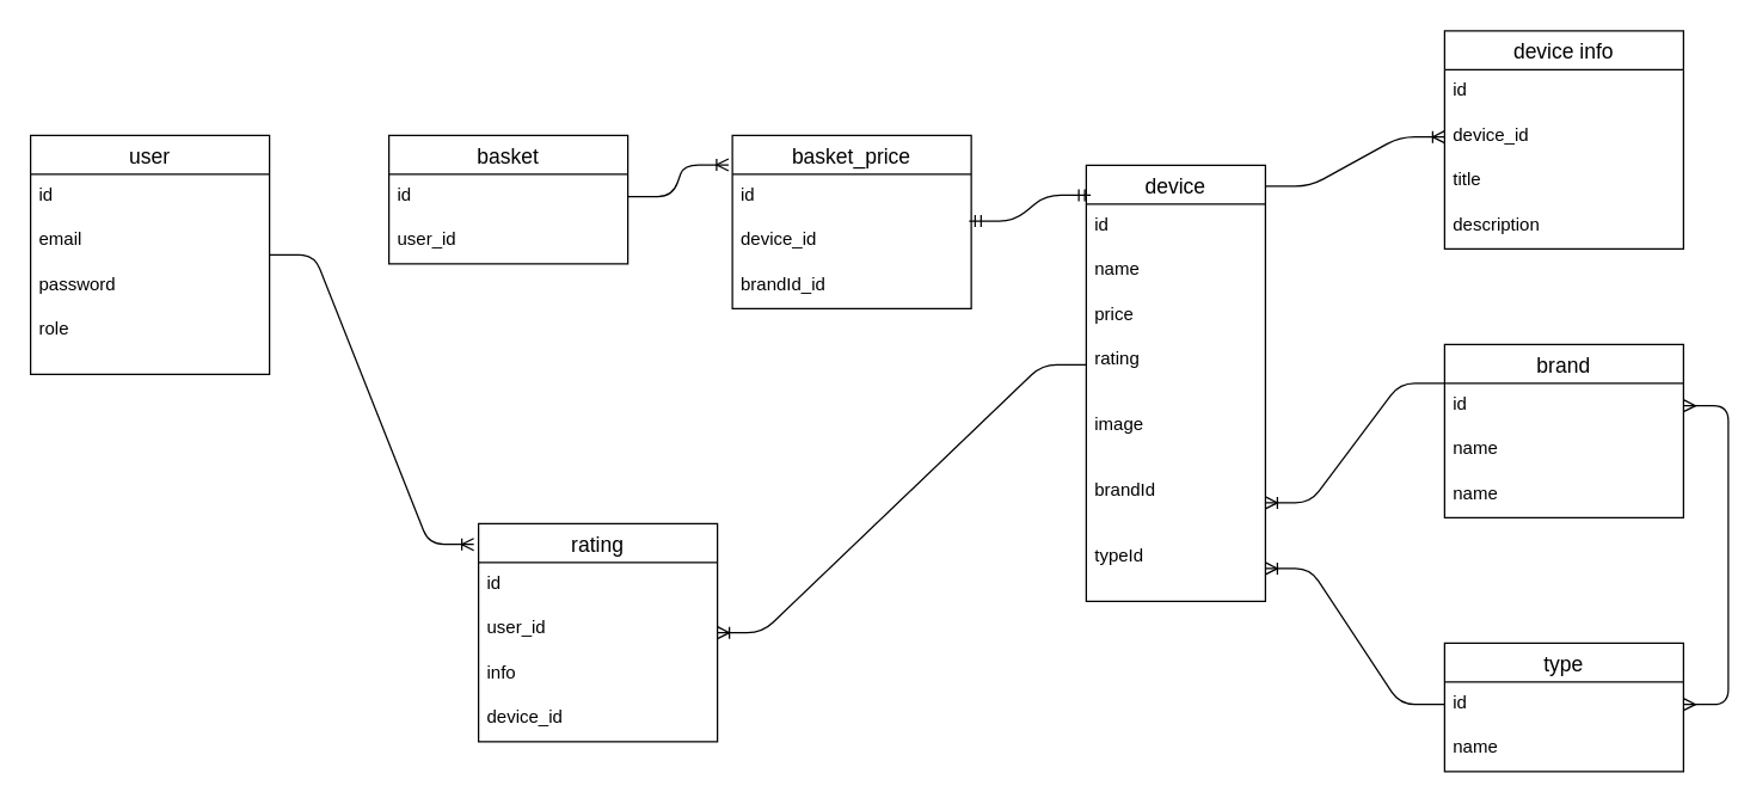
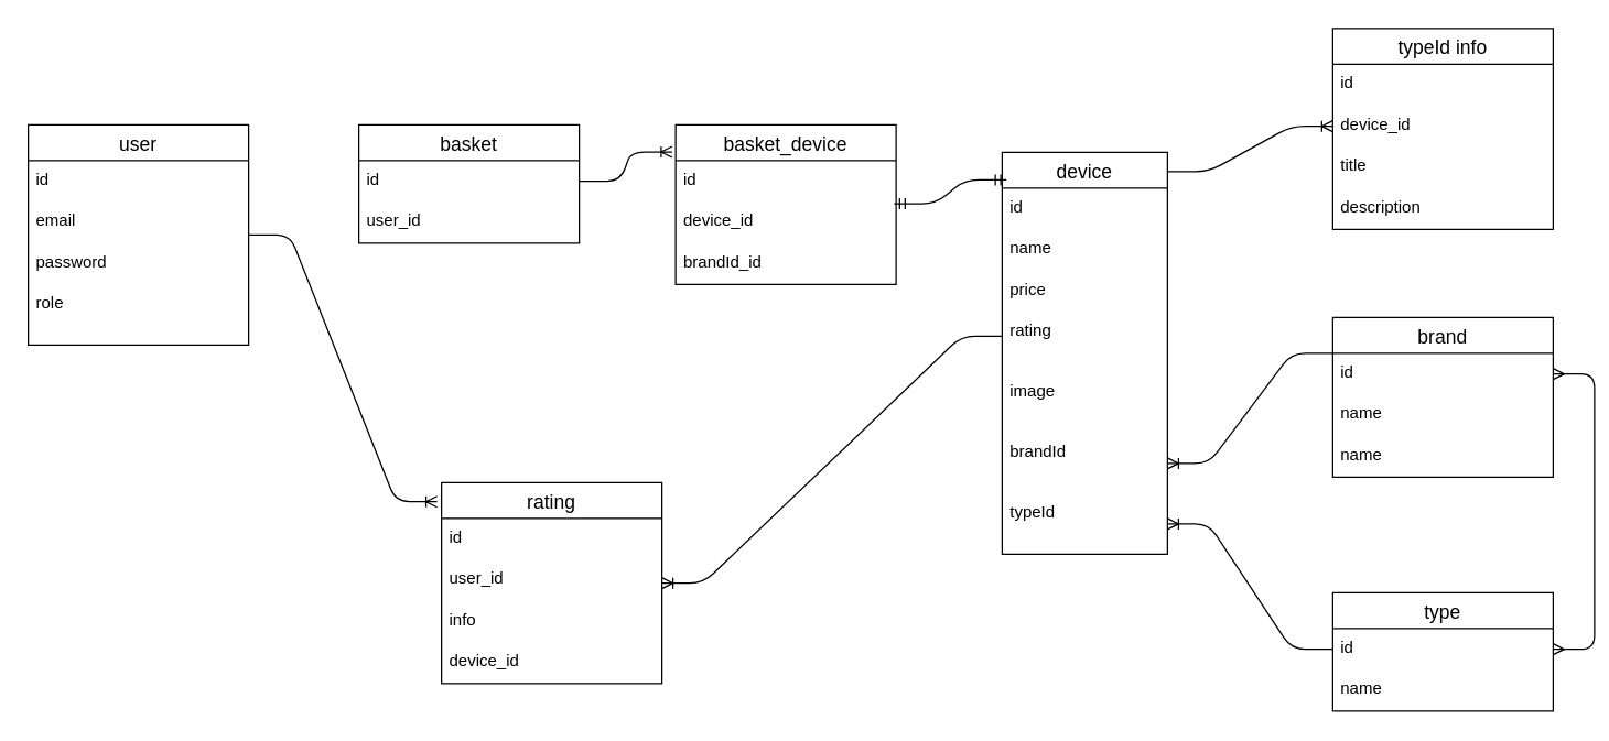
- <mxCell id="28" value="device info" style="swimlane;fontStyle=0;childLayout=stackLayout;horizontal=1;startSize=26;horizontalStack=0;resizeParent=1;resizeParentMax=0;resizeLast=0;collapsible=1;marginBottom=0;align=center;fontSize=14;" vertex="1" parent="1"><mxGeometry x="967" y="20" width="160" height="146" as="geometry" /></mxCell>
+ <mxCell id="28" value="typeId info" style="swimlane;fontStyle=0;childLayout=stackLayout;horizontal=1;startSize=26;horizontalStack=0;resizeParent=1;resizeParentMax=0;resizeLast=0;collapsible=1;marginBottom=0;align=center;fontSize=14;" vertex="1" parent="1"><mxGeometry x="967" y="20" width="160" height="146" as="geometry" /></mxCell>
- <mxCell id="34" value="basket_price" style="swimlane;fontStyle=0;childLayout=stackLayout;horizontal=1;startSize=26;horizontalStack=0;resizeParent=1;resizeParentMax=0;resizeLast=0;collapsible=1;marginBottom=0;align=center;fontSize=14;" vertex="1" parent="1"><mxGeometry x="490" y="90" width="160" height="116" as="geometry" /></mxCell>
+ <mxCell id="34" value="basket_device" style="swimlane;fontStyle=0;childLayout=stackLayout;horizontal=1;startSize=26;horizontalStack=0;resizeParent=1;resizeParentMax=0;resizeLast=0;collapsible=1;marginBottom=0;align=center;fontSize=14;" vertex="1" parent="1"><mxGeometry x="490" y="90" width="160" height="116" as="geometry" /></mxCell>
